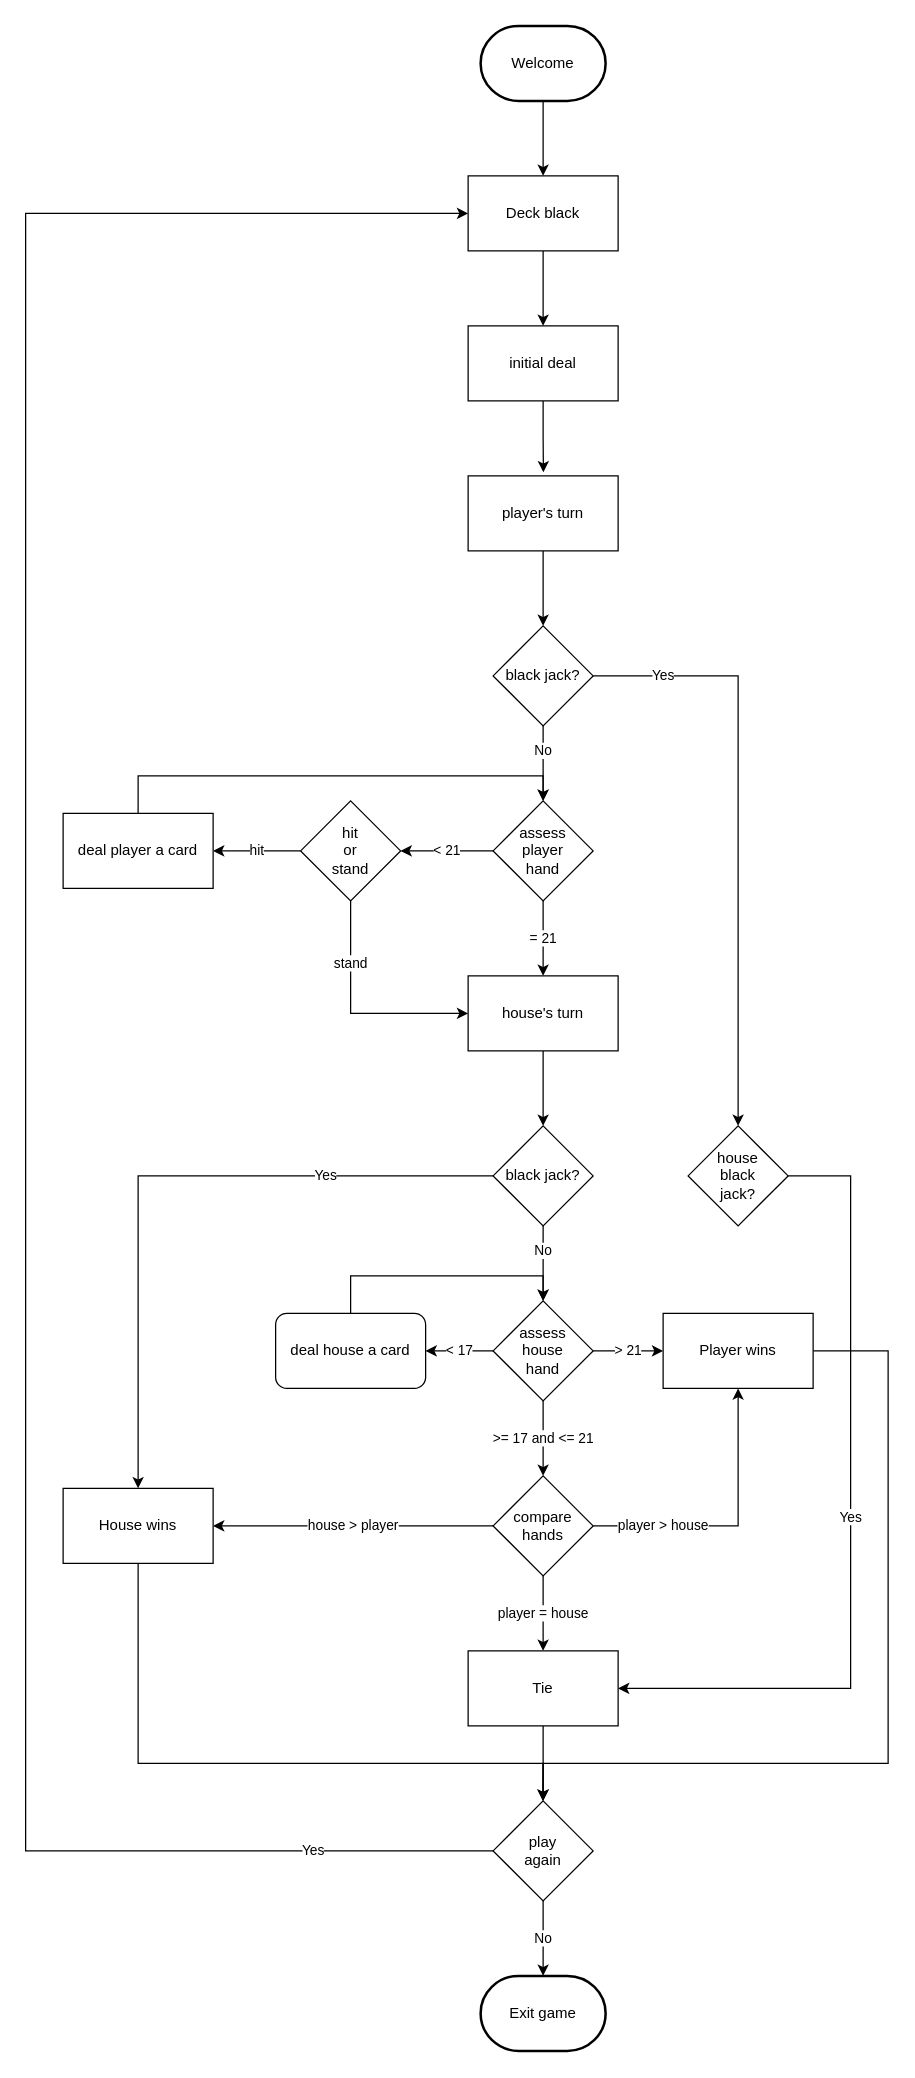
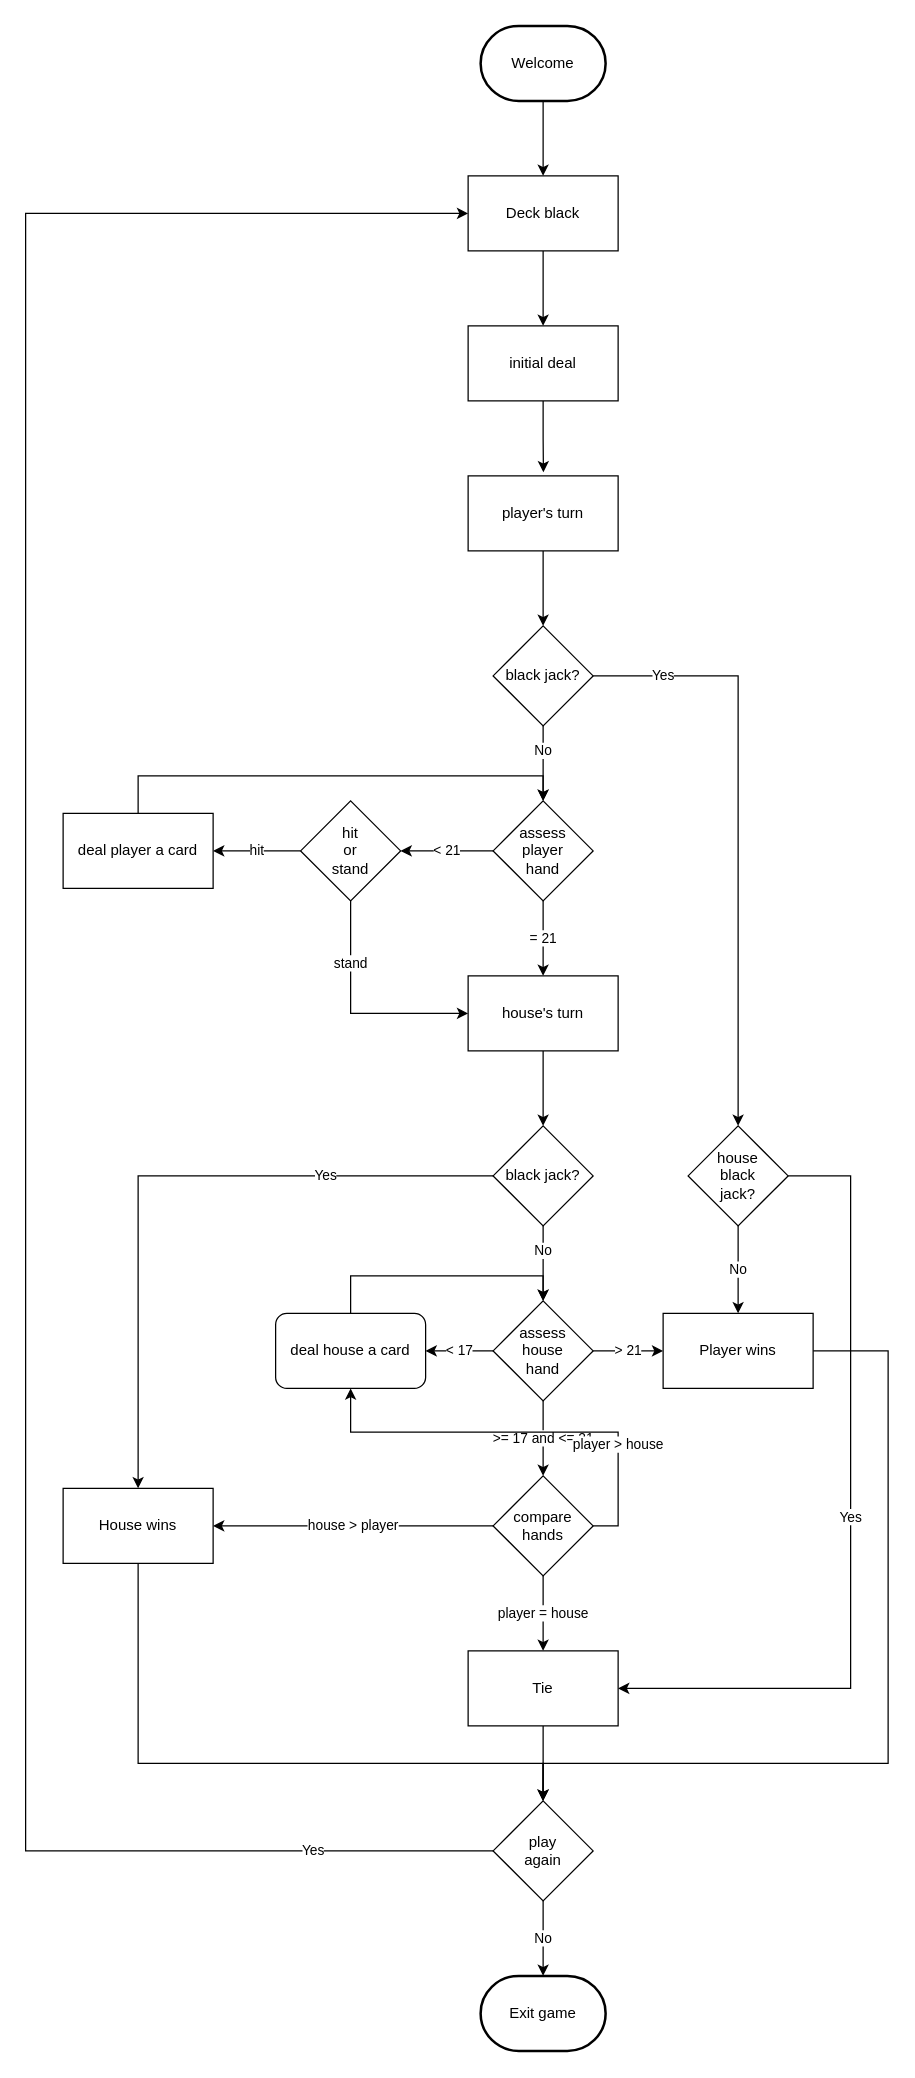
+ <mxCell id="40" value="No" style="edgeStyle=orthogonalEdgeStyle;rounded=0;orthogonalLoop=1;jettySize=auto;html=1;exitX=0.5;exitY=1;exitDx=0;exitDy=0;entryX=0.5;entryY=0;entryDx=0;entryDy=0;" edge="1" parent="1" source="42" target="31"><mxGeometry relative="1" as="geometry" /></mxCell>
- <mxCell id="32" value="player &amp;gt; house" style="edgeStyle=orthogonalEdgeStyle;rounded=0;orthogonalLoop=1;jettySize=auto;html=1;exitX=1;exitY=0.5;exitDx=0;exitDy=0;entryX=0.5;entryY=1;entryDx=0;entryDy=0;" edge="1" parent="1" source="35" target="31"><mxGeometry x="-0.504" relative="1" as="geometry"><mxPoint as="offset" /></mxGeometry></mxCell>
+ <mxCell id="32" value="player &amp;gt; house" style="edgeStyle=orthogonalEdgeStyle;rounded=0;orthogonalLoop=1;jettySize=auto;html=1;exitX=1;exitY=0.5;exitDx=0;exitDy=0;" edge="1" parent="1" source="35" target="29"><mxGeometry x="-0.504" relative="1" as="geometry"><mxPoint as="offset" /></mxGeometry></mxCell>
